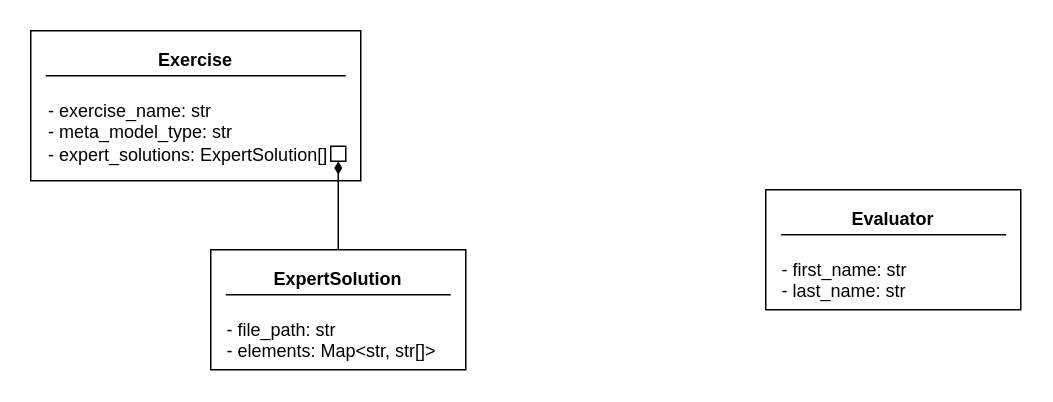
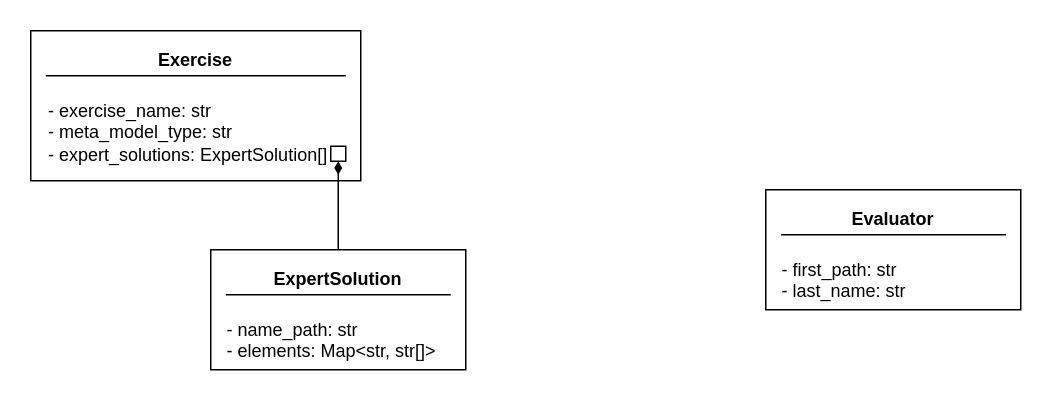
- <mxCell id="9" value="&lt;span style=&quot;font-weight: normal&quot;&gt;- first_name: str&lt;br&gt;- last_name: str&lt;br&gt;&lt;/span&gt;" style="text;html=1;strokeColor=none;fillColor=none;align=left;verticalAlign=top;whiteSpace=wrap;rounded=0;dashed=1;fontStyle=1" parent="1" vertex="1"><mxGeometry x="519.25" y="166" width="150" height="40" as="geometry" /></mxCell>
+ <mxCell id="9" value="&lt;span style=&quot;font-weight: normal&quot;&gt;- first_path: str&lt;br&gt;- last_name: str&lt;br&gt;&lt;/span&gt;" style="text;html=1;strokeColor=none;fillColor=none;align=left;verticalAlign=top;whiteSpace=wrap;rounded=0;dashed=1;fontStyle=1" parent="1" vertex="1"><mxGeometry x="519.25" y="166" width="150" height="40" as="geometry" /></mxCell>
- <mxCell id="14" value="- file_path: str&lt;br&gt;- elements: Map&amp;lt;str, str[]&amp;gt;" style="text;html=1;strokeColor=none;fillColor=none;align=left;verticalAlign=top;whiteSpace=wrap;rounded=0;dashed=1;" parent="1" vertex="1"><mxGeometry x="149" y="206" width="150" height="40" as="geometry" /></mxCell>
+ <mxCell id="14" value="- name_path: str&lt;br&gt;- elements: Map&amp;lt;str, str[]&amp;gt;" style="text;html=1;strokeColor=none;fillColor=none;align=left;verticalAlign=top;whiteSpace=wrap;rounded=0;dashed=1;" parent="1" vertex="1"><mxGeometry x="149" y="206" width="150" height="40" as="geometry" /></mxCell>
